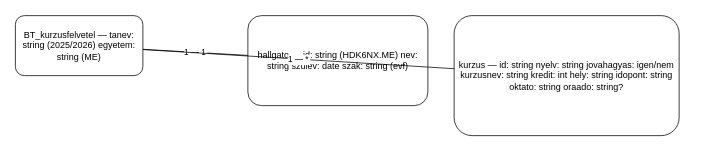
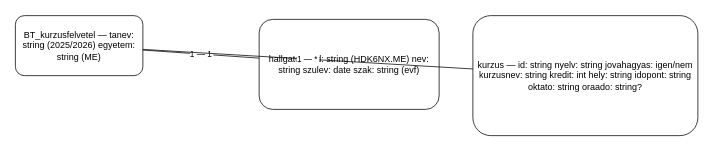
- <mxCell id="3" value="hallgato — id: string (HDK6NX.ME) nev: string szulev: date szak: string (evf)" style="shape=rectangle;whiteSpace=wrap;rounded=1;strokeWidth=1;" vertex="1" parent="1"><mxGeometry x="330" y="20" width="240" height="120" as="geometry" /></mxCell>
+ <mxCell id="3" value="hallgato — id: string (HDK6NX.ME) nev: string szulev: date szak: string (evf)" style="shape=rectangle;whiteSpace=wrap;rounded=1;strokeWidth=1;" vertex="1" parent="1"><mxGeometry x="345" y="25" width="240" height="120" as="geometry" /></mxCell>
- <mxCell id="4" value="kurzus — id: string nyelv: string jovahagyas: igen/nem kurzusnev: string kredit: int hely: string idopont: string oktato: string oraado: string?" style="shape=rectangle;whiteSpace=wrap;rounded=1;strokeWidth=1;" vertex="1" parent="1"><mxGeometry x="605" y="20" width="300" height="160" as="geometry" /></mxCell>
+ <mxCell id="4" value="kurzus — id: string nyelv: string jovahagyas: igen/nem kurzusnev: string kredit: int hely: string idopont: string oktato: string oraado: string?" style="shape=rectangle;whiteSpace=wrap;rounded=1;strokeWidth=1;" vertex="1" parent="1"><mxGeometry x="630" y="20" width="300" height="160" as="geometry" /></mxCell>
